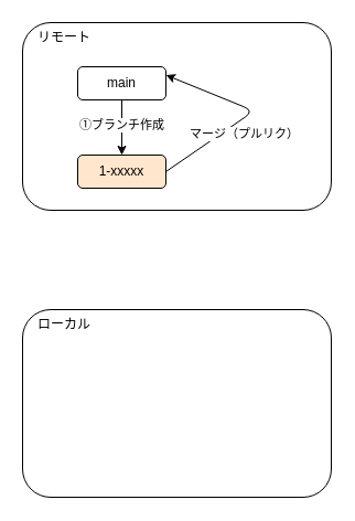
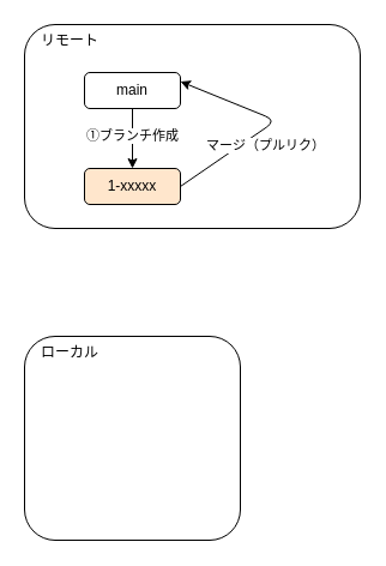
- <mxCell id="9" value="　ローカル" style="rounded=1;whiteSpace=wrap;html=1;align=left;verticalAlign=top;" vertex="1" parent="1"><mxGeometry x="20" y="280" width="280" height="170" as="geometry" /></mxCell>
+ <mxCell id="9" value="　ローカル" style="rounded=1;whiteSpace=wrap;html=1;align=left;verticalAlign=top;" vertex="1" parent="1"><mxGeometry x="20" y="280" width="180" height="170" as="geometry" /></mxCell>
